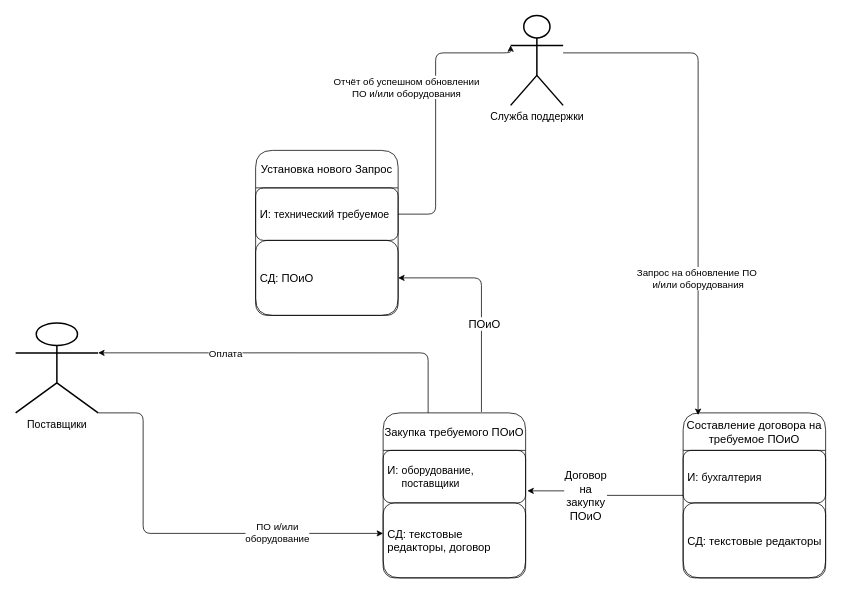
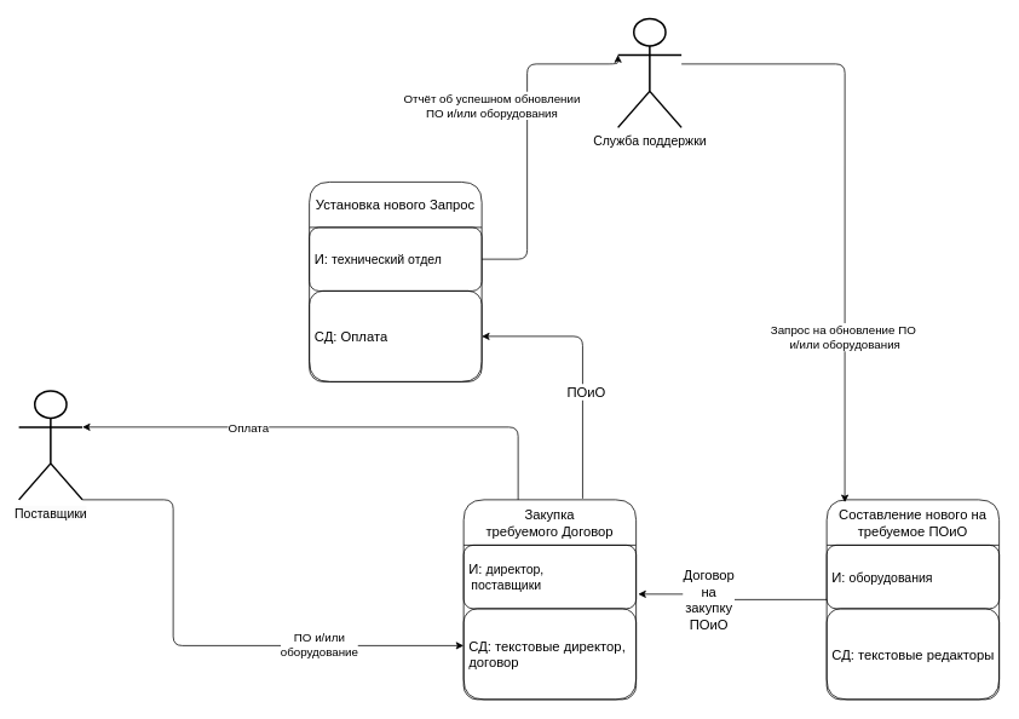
- <mxCell id="19" value="&lt;div style=&quot;text-align: center;&quot;&gt;&lt;span style=&quot;font-size: 15px; background-color: initial;&quot;&gt;И:&amp;nbsp;&lt;/span&gt;&lt;span style=&quot;background-color: initial; font-size: 14px; text-wrap-mode: nowrap;&quot;&gt;технический требуемое&lt;/span&gt;&lt;/div&gt;" style="text;strokeColor=default;fillColor=none;align=left;verticalAlign=middle;spacingLeft=4;spacingRight=4;overflow=hidden;points=[[0,0.5],[1,0.5]];portConstraint=eastwest;rotatable=0;whiteSpace=wrap;html=1;rounded=1;" parent="18" vertex="1"><mxGeometry y="50" width="190" height="70" as="geometry" /></mxCell>
+ <mxCell id="19" value="&lt;div style=&quot;text-align: center;&quot;&gt;&lt;span style=&quot;font-size: 15px; background-color: initial;&quot;&gt;И:&amp;nbsp;&lt;/span&gt;&lt;span style=&quot;background-color: initial; font-size: 14px; text-wrap-mode: nowrap;&quot;&gt;технический отдел&lt;/span&gt;&lt;/div&gt;" style="text;strokeColor=default;fillColor=none;align=left;verticalAlign=middle;spacingLeft=4;spacingRight=4;overflow=hidden;points=[[0,0.5],[1,0.5]];portConstraint=eastwest;rotatable=0;whiteSpace=wrap;html=1;rounded=1;" parent="18" vertex="1"><mxGeometry y="50" width="190" height="70" as="geometry" /></mxCell>
- <mxCell id="20" value="&lt;p&gt;&lt;font style=&quot;font-size: 15px;&quot; face=&quot;Helvetica&quot;&gt;СД: ПОиО&lt;/font&gt;&lt;/p&gt;" style="text;strokeColor=default;fillColor=none;align=left;verticalAlign=middle;spacingLeft=4;spacingRight=4;overflow=hidden;points=[[0,0.5],[1,0.5]];portConstraint=eastwest;rotatable=0;whiteSpace=wrap;html=1;rounded=1;" parent="18" vertex="1"><mxGeometry y="120" width="190" height="100" as="geometry" /></mxCell>
+ <mxCell id="20" value="&lt;p&gt;&lt;font style=&quot;font-size: 15px;&quot; face=&quot;Helvetica&quot;&gt;СД: Оплата&lt;/font&gt;&lt;/p&gt;" style="text;strokeColor=default;fillColor=none;align=left;verticalAlign=middle;spacingLeft=4;spacingRight=4;overflow=hidden;points=[[0,0.5],[1,0.5]];portConstraint=eastwest;rotatable=0;whiteSpace=wrap;html=1;rounded=1;" parent="18" vertex="1"><mxGeometry y="120" width="190" height="100" as="geometry" /></mxCell>
- <mxCell id="4" value="&lt;span style=&quot;font-size: 14px; background-color: rgb(251, 251, 251);&quot;&gt;Поставщики&lt;/span&gt;" style="shape=umlActor;verticalLabelPosition=bottom;verticalAlign=top;html=1;outlineConnect=0;strokeWidth=2;rounded=1;" parent="1" vertex="1"><mxGeometry x="20" y="430" width="110" height="120" as="geometry" /></mxCell>
+ <mxCell id="4" value="&lt;span style=&quot;font-size: 14px; background-color: rgb(251, 251, 251);&quot;&gt;Поставщики&lt;/span&gt;" style="shape=umlActor;verticalLabelPosition=bottom;verticalAlign=top;html=1;outlineConnect=0;strokeWidth=2;rounded=1;" parent="1" vertex="1"><mxGeometry y="430" width="70" height="120" as="geometry" x="20" /></mxCell>
- <mxCell id="11" value="&lt;font style=&quot;font-size: 15px;&quot;&gt;Закупка требуемого&amp;nbsp;&lt;/font&gt;&lt;span style=&quot;font-size: 15px;&quot;&gt;ПОиО&lt;/span&gt;" style="swimlane;fontStyle=0;childLayout=stackLayout;horizontal=1;startSize=50;horizontalStack=0;resizeParent=1;resizeParentMax=0;resizeLast=0;collapsible=1;marginBottom=0;whiteSpace=wrap;html=1;rounded=1;" parent="1" vertex="1"><mxGeometry x="510" y="550" width="190" height="220" as="geometry"><mxRectangle x="240" y="60" width="210" height="50" as="alternateBounds" /></mxGeometry></mxCell>
+ <mxCell id="11" value="&lt;font style=&quot;font-size: 15px;&quot;&gt;Закупка требуемого&amp;nbsp;&lt;/font&gt;&lt;span style=&quot;font-size: 15px;&quot;&gt;Договор&lt;/span&gt;" style="swimlane;fontStyle=0;childLayout=stackLayout;horizontal=1;startSize=50;horizontalStack=0;resizeParent=1;resizeParentMax=0;resizeLast=0;collapsible=1;marginBottom=0;whiteSpace=wrap;html=1;rounded=1;" parent="1" vertex="1"><mxGeometry x="510" y="550" width="190" height="220" as="geometry"><mxRectangle x="240" y="60" width="210" height="50" as="alternateBounds" /></mxGeometry></mxCell>
- <mxCell id="6" value="&lt;font style=&quot;font-size: 15px;&quot;&gt;Составление договора на требуемое ПОиО&lt;/font&gt;" style="swimlane;fontStyle=0;childLayout=stackLayout;horizontal=1;startSize=50;horizontalStack=0;resizeParent=1;resizeParentMax=0;resizeLast=0;collapsible=1;marginBottom=0;whiteSpace=wrap;html=1;rounded=1;" parent="1" vertex="1"><mxGeometry x="910" y="550" width="190" height="220" as="geometry"><mxRectangle x="240" y="60" width="210" height="50" as="alternateBounds" /></mxGeometry></mxCell>
+ <mxCell id="6" value="&lt;font style=&quot;font-size: 15px;&quot;&gt;Составление нового на требуемое ПОиО&lt;/font&gt;" style="swimlane;fontStyle=0;childLayout=stackLayout;horizontal=1;startSize=50;horizontalStack=0;resizeParent=1;resizeParentMax=0;resizeLast=0;collapsible=1;marginBottom=0;whiteSpace=wrap;html=1;rounded=1;" parent="1" vertex="1"><mxGeometry x="910" y="550" width="190" height="220" as="geometry"><mxRectangle x="240" y="60" width="210" height="50" as="alternateBounds" /></mxGeometry></mxCell>
- <mxCell id="12" value="&lt;div style=&quot;text-align: center;&quot;&gt;&lt;span style=&quot;font-size: 15px; background-color: initial;&quot;&gt;И: &lt;/span&gt;&lt;span style=&quot;background-color: initial; font-size: 14px; text-wrap-mode: nowrap;&quot;&gt;оборудование,&lt;/span&gt;&lt;/div&gt;&lt;div style=&quot;text-align: center;&quot;&gt;&lt;span style=&quot;background-color: initial; font-size: 14px; text-wrap-mode: nowrap;&quot;&gt;поставщики&lt;/span&gt;&lt;/div&gt;" style="text;strokeColor=default;fillColor=none;align=left;verticalAlign=middle;spacingLeft=4;spacingRight=4;overflow=hidden;points=[[0,0.5],[1,0.5]];portConstraint=eastwest;rotatable=0;whiteSpace=wrap;html=1;rounded=1;" parent="11" vertex="1"><mxGeometry y="50" width="190" height="70" as="geometry" /></mxCell>
+ <mxCell id="12" value="&lt;div style=&quot;text-align: center;&quot;&gt;&lt;span style=&quot;font-size: 15px; background-color: initial;&quot;&gt;И: &lt;/span&gt;&lt;span style=&quot;background-color: initial; font-size: 14px; text-wrap-mode: nowrap;&quot;&gt;директор,&lt;/span&gt;&lt;/div&gt;&lt;div style=&quot;text-align: center;&quot;&gt;&lt;span style=&quot;background-color: initial; font-size: 14px; text-wrap-mode: nowrap;&quot;&gt;поставщики&lt;/span&gt;&lt;/div&gt;" style="text;strokeColor=default;fillColor=none;align=left;verticalAlign=middle;spacingLeft=4;spacingRight=4;overflow=hidden;points=[[0,0.5],[1,0.5]];portConstraint=eastwest;rotatable=0;whiteSpace=wrap;html=1;rounded=1;" parent="11" vertex="1"><mxGeometry y="50" width="190" height="70" as="geometry" /></mxCell>
- <mxCell id="7" value="&lt;div style=&quot;text-align: center;&quot;&gt;&lt;span style=&quot;font-size: 15px; background-color: initial;&quot;&gt;И: &lt;/span&gt;&lt;span style=&quot;background-color: initial; font-size: 14px; text-wrap-mode: nowrap;&quot;&gt;бухгалтерия&lt;/span&gt;&lt;/div&gt;" style="text;strokeColor=default;fillColor=none;align=left;verticalAlign=middle;spacingLeft=4;spacingRight=4;overflow=hidden;points=[[0,0.5],[1,0.5]];portConstraint=eastwest;rotatable=0;whiteSpace=wrap;html=1;rounded=1;" parent="6" vertex="1"><mxGeometry y="50" width="190" height="70" as="geometry" /></mxCell>
+ <mxCell id="7" value="&lt;div style=&quot;text-align: center;&quot;&gt;&lt;span style=&quot;font-size: 15px; background-color: initial;&quot;&gt;И: &lt;/span&gt;&lt;span style=&quot;background-color: initial; font-size: 14px; text-wrap-mode: nowrap;&quot;&gt;оборудования&lt;/span&gt;&lt;/div&gt;" style="text;strokeColor=default;fillColor=none;align=left;verticalAlign=middle;spacingLeft=4;spacingRight=4;overflow=hidden;points=[[0,0.5],[1,0.5]];portConstraint=eastwest;rotatable=0;whiteSpace=wrap;html=1;rounded=1;" parent="6" vertex="1"><mxGeometry y="50" width="190" height="70" as="geometry" /></mxCell>
- <mxCell id="13" value="&lt;p&gt;&lt;font style=&quot;font-size: 15px;&quot; face=&quot;Helvetica&quot;&gt;СД: текстовые редакторы, договор&lt;/font&gt;&lt;/p&gt;" style="text;strokeColor=default;fillColor=none;align=left;verticalAlign=middle;spacingLeft=4;spacingRight=4;overflow=hidden;points=[[0,0.5],[1,0.5]];portConstraint=eastwest;rotatable=0;whiteSpace=wrap;html=1;rounded=1;" parent="11" vertex="1"><mxGeometry y="120" width="190" height="100" as="geometry" /></mxCell>
+ <mxCell id="13" value="&lt;p&gt;&lt;font style=&quot;font-size: 15px;&quot; face=&quot;Helvetica&quot;&gt;СД: текстовые директор, договор&lt;/font&gt;&lt;/p&gt;" style="text;strokeColor=default;fillColor=none;align=left;verticalAlign=middle;spacingLeft=4;spacingRight=4;overflow=hidden;points=[[0,0.5],[1,0.5]];portConstraint=eastwest;rotatable=0;whiteSpace=wrap;html=1;rounded=1;" parent="11" vertex="1"><mxGeometry y="120" width="190" height="100" as="geometry" /></mxCell>
